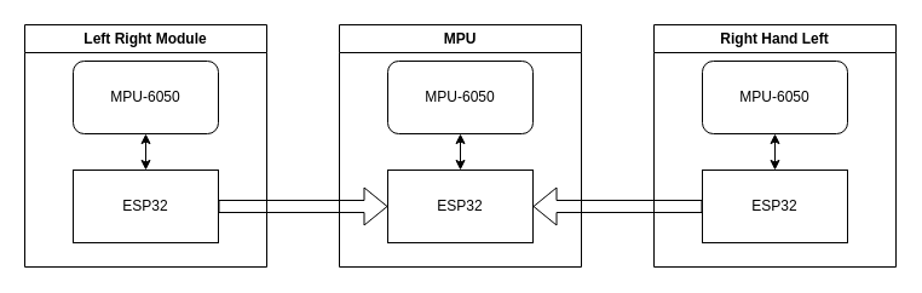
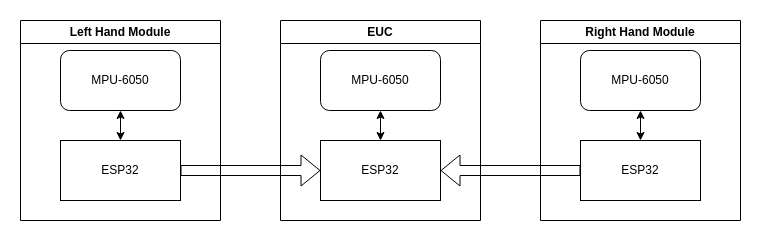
- <mxCell id="6" value="Left Right Module" style="swimlane;whiteSpace=wrap;html=1;" parent="1" vertex="1"><mxGeometry x="20" y="20" width="200" height="200" as="geometry" /></mxCell>
+ <mxCell id="6" value="Left Hand Module" style="swimlane;whiteSpace=wrap;html=1;" parent="1" vertex="1"><mxGeometry x="20" y="20" width="200" height="200" as="geometry" /></mxCell>
- <mxCell id="2" value="MPU" style="swimlane;whiteSpace=wrap;html=1;" parent="1" vertex="1"><mxGeometry x="280" y="20" width="200" height="200" as="geometry" /></mxCell>
+ <mxCell id="2" value="EUC" style="swimlane;whiteSpace=wrap;html=1;" parent="1" vertex="1"><mxGeometry x="280" y="20" width="200" height="200" as="geometry" /></mxCell>
- <mxCell id="10" value="Right Hand Left" style="swimlane;whiteSpace=wrap;html=1;" parent="1" vertex="1"><mxGeometry x="540" y="20" width="200" height="200" as="geometry" /></mxCell>
+ <mxCell id="10" value="Right Hand Module" style="swimlane;whiteSpace=wrap;html=1;" parent="1" vertex="1"><mxGeometry x="540" y="20" width="200" height="200" as="geometry" /></mxCell>
